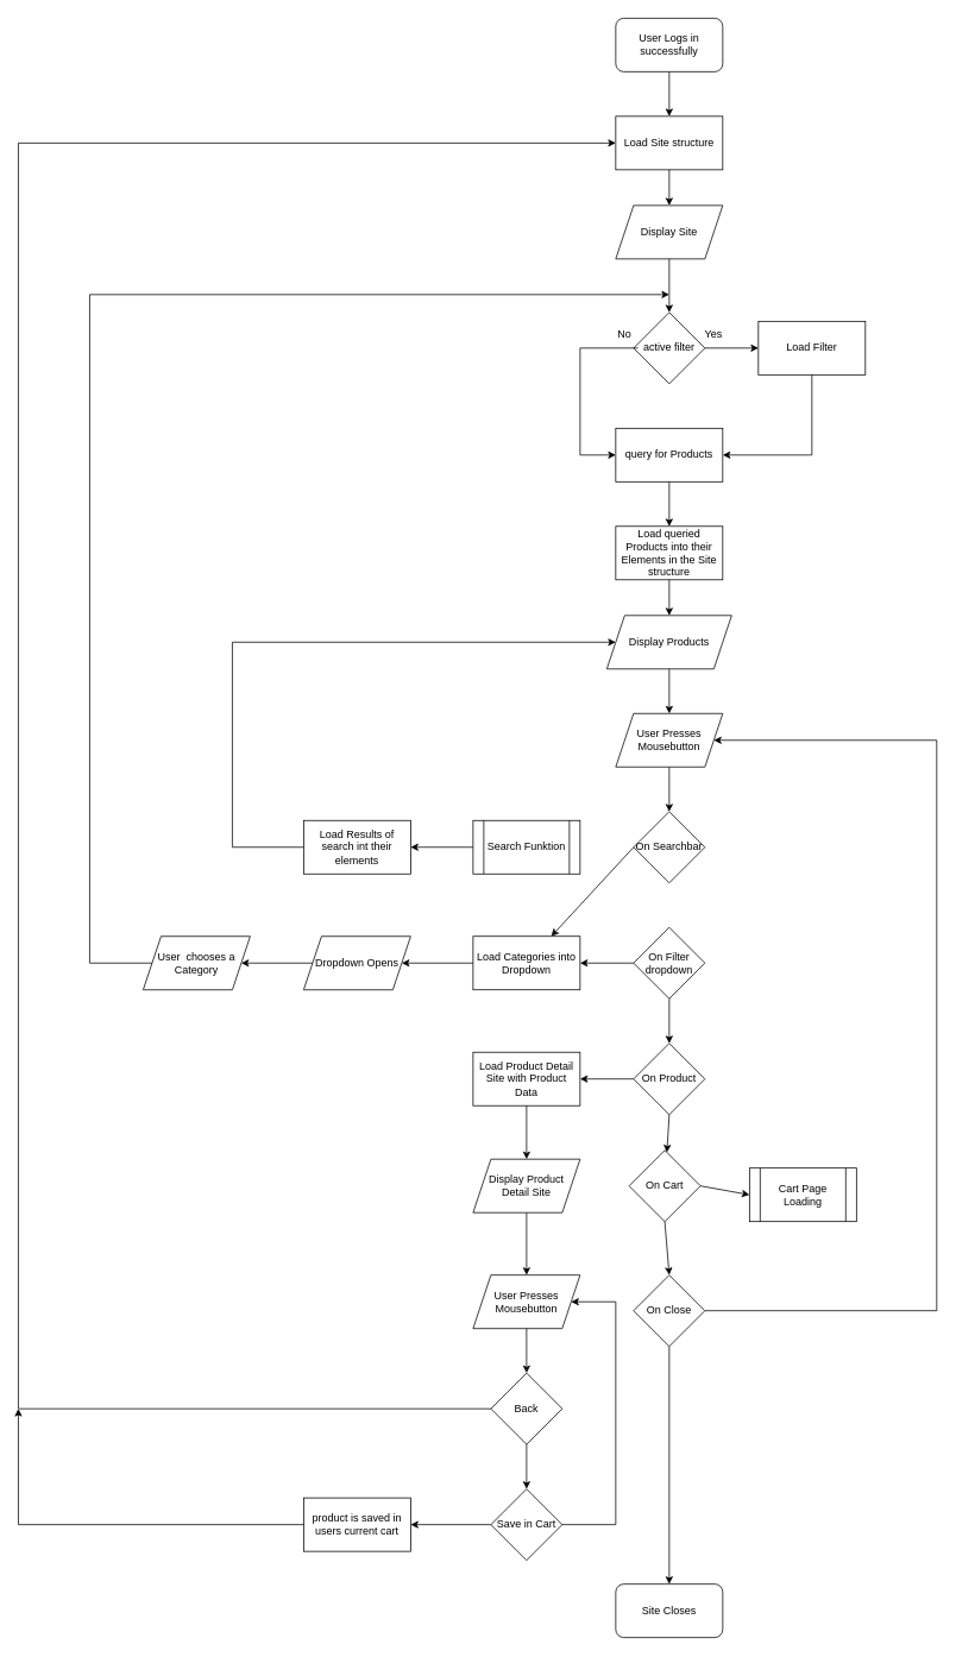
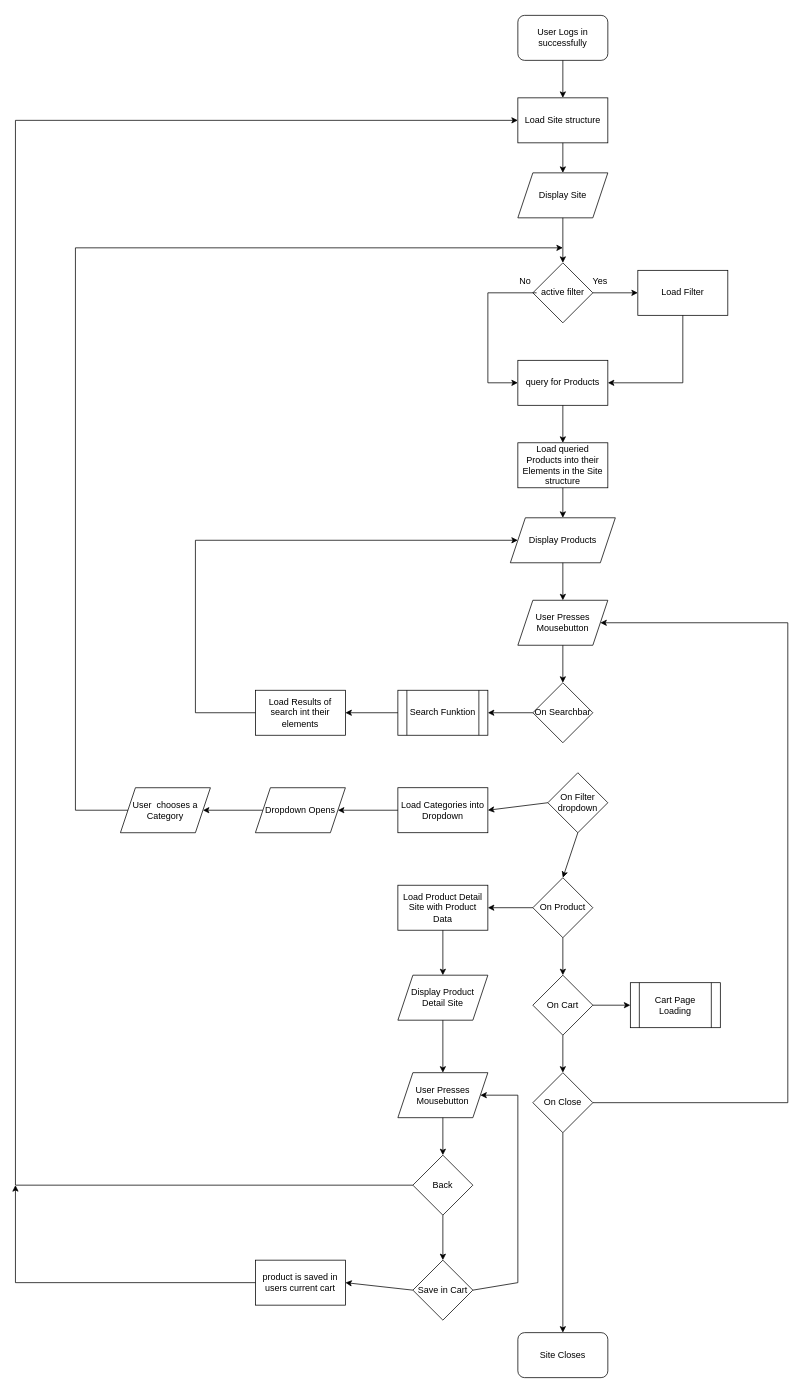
- <mxCell id="30" value="" style="endArrow=classic;html=1;rounded=0;exitX=0;exitY=0.5;exitDx=0;exitDy=0;" edge="1" parent="1" source="24" target="33"><mxGeometry width="50" height="50" relative="1" as="geometry"><mxPoint x="770" y="950" as="sourcePoint" /><mxPoint x="640" y="950" as="targetPoint" /></mxGeometry></mxCell>
+ <mxCell id="30" value="" style="endArrow=classic;html=1;rounded=0;exitX=0;exitY=0.5;exitDx=0;exitDy=0;" edge="1" parent="1" source="24" target="31"><mxGeometry width="50" height="50" relative="1" as="geometry"><mxPoint x="770" y="950" as="sourcePoint" /><mxPoint x="640" y="950" as="targetPoint" /></mxGeometry></mxCell>
- <mxCell id="23" value="On Filter dropdown" style="rhombus;whiteSpace=wrap;html=1;" vertex="1" parent="1"><mxGeometry x="710" y="1040" width="80" height="80" as="geometry" /></mxCell>
+ <mxCell id="23" value="On Filter dropdown" style="rhombus;whiteSpace=wrap;html=1;" vertex="1" parent="1"><mxGeometry x="730" y="1030" width="80" height="80" as="geometry" /></mxCell>
- <mxCell id="67" value="On Cart" style="rhombus;whiteSpace=wrap;html=1;" vertex="1" parent="1"><mxGeometry x="705" y="1290" width="80" height="80" as="geometry" /></mxCell>
+ <mxCell id="67" value="On Cart" style="rhombus;whiteSpace=wrap;html=1;" vertex="1" parent="1"><mxGeometry x="710" y="1300" width="80" height="80" as="geometry" /></mxCell>
- <mxCell id="54" value="Save in Cart" style="rhombus;whiteSpace=wrap;html=1;" vertex="1" parent="1"><mxGeometry x="550" y="1670" width="80" height="80" as="geometry" /></mxCell>
+ <mxCell id="54" value="Save in Cart" style="rhombus;whiteSpace=wrap;html=1;" vertex="1" parent="1"><mxGeometry x="550" y="1680" width="80" height="80" as="geometry" /></mxCell>
